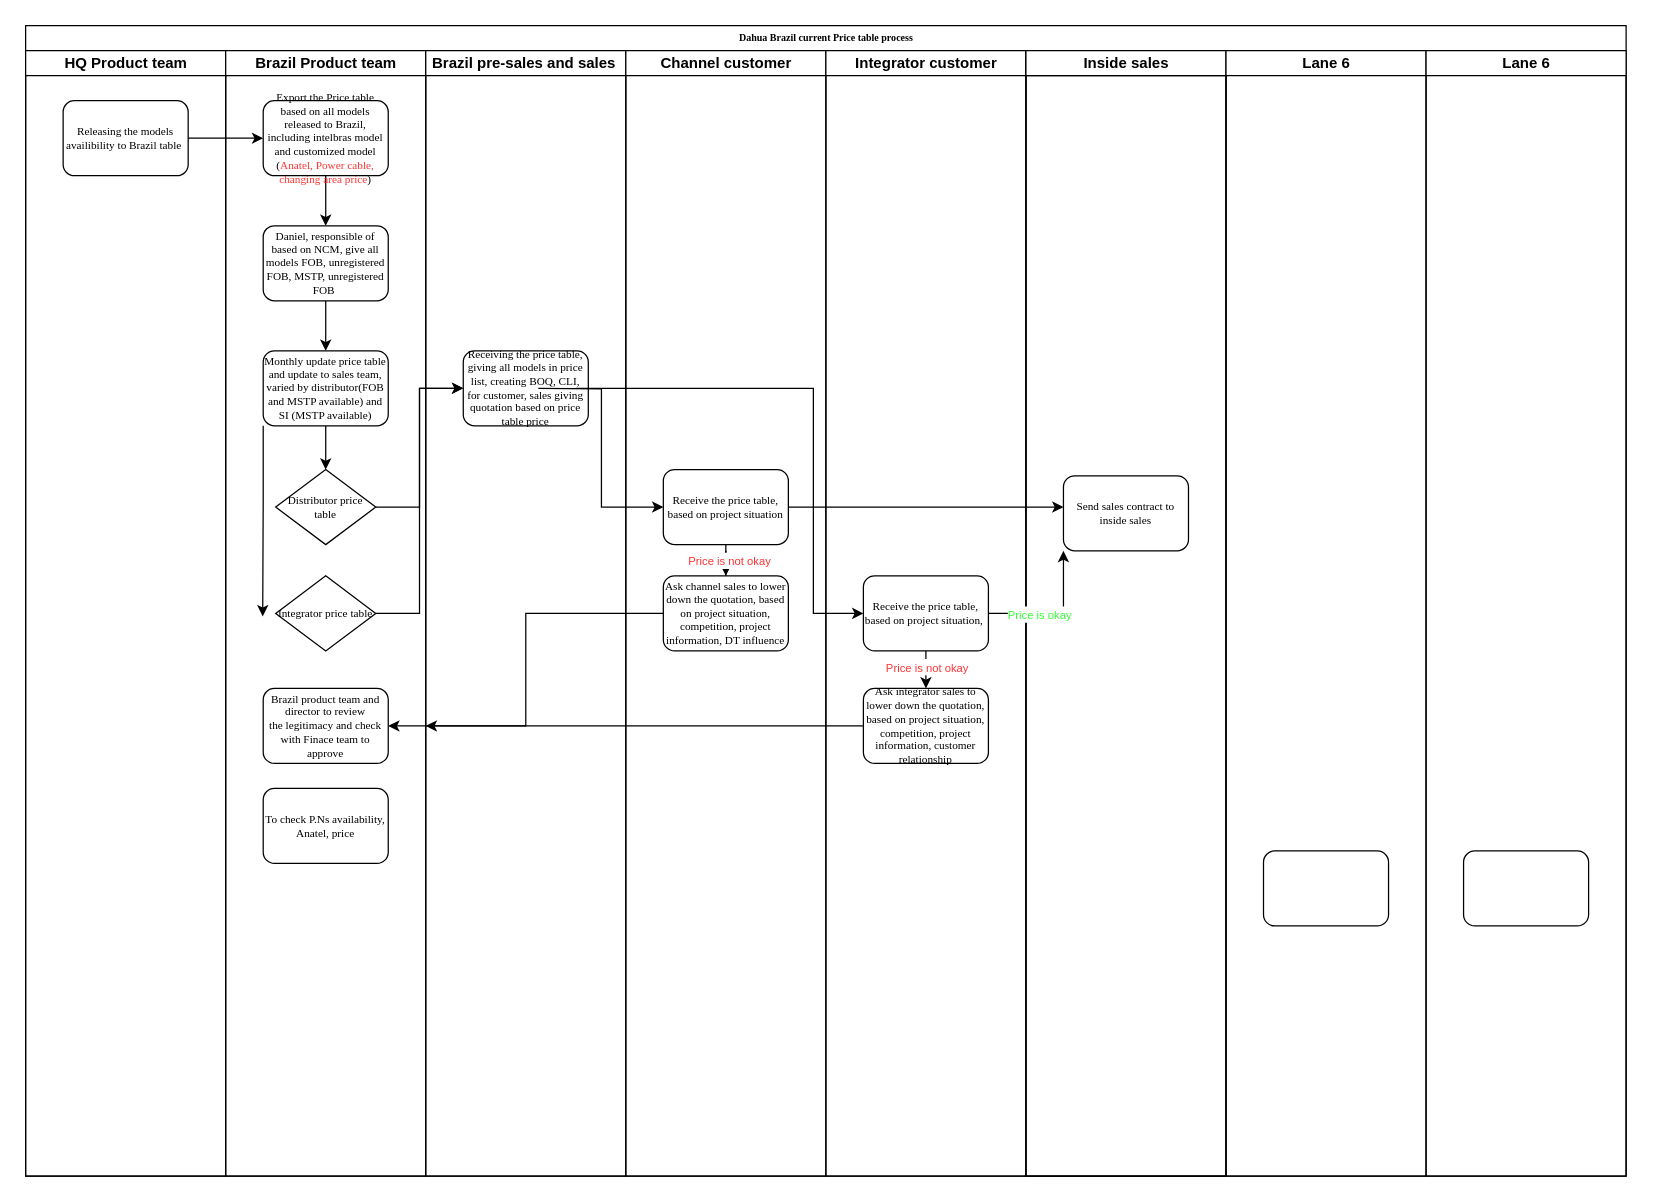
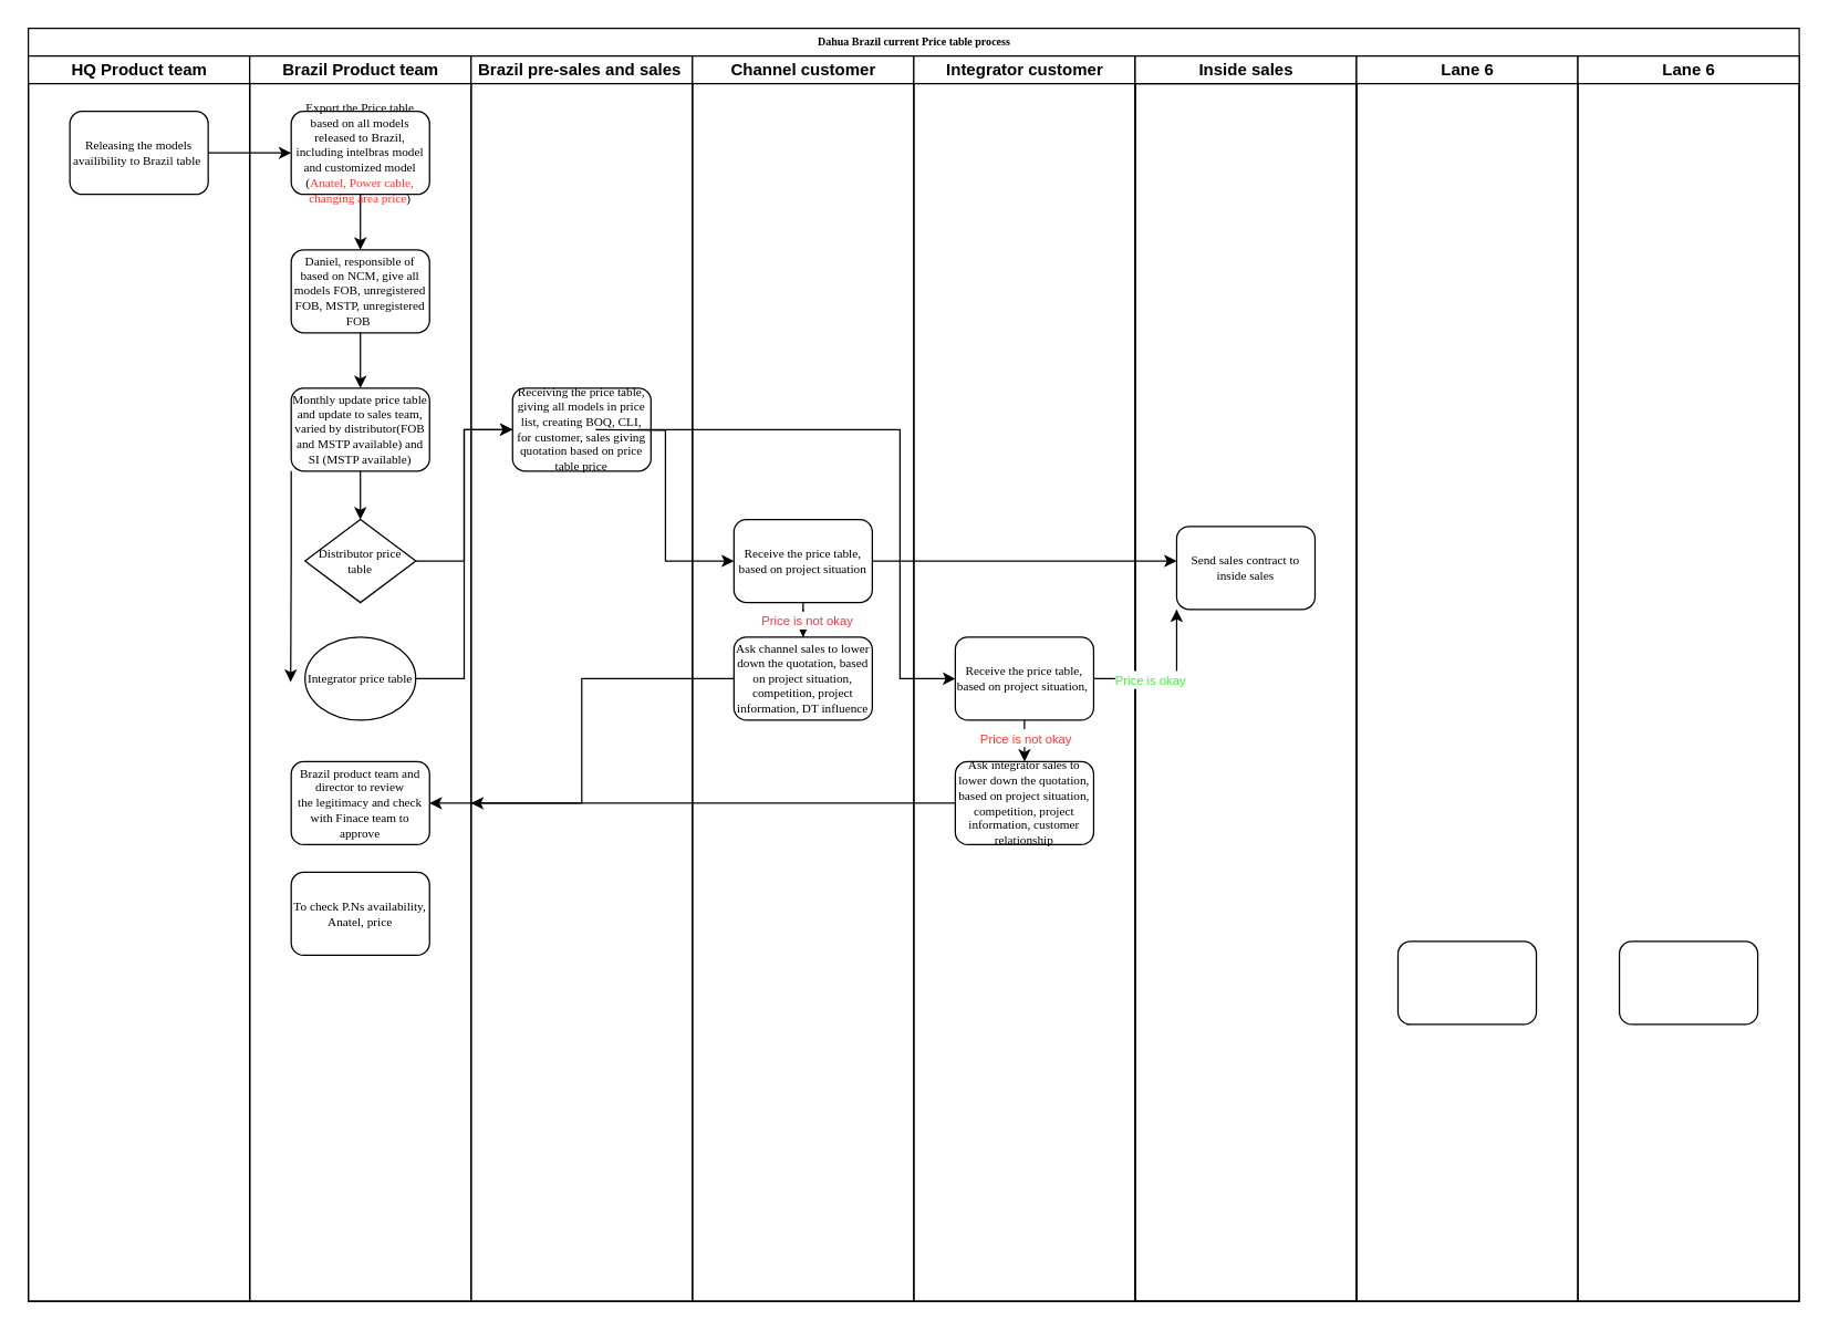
- <mxCell id="13" value="&lt;font style=&quot;font-size: 9px;&quot;&gt;Integrator price table&lt;/font&gt;" style="rhombus;whiteSpace=wrap;html=1;rounded=0;shadow=0;labelBackgroundColor=none;strokeWidth=1;fontFamily=Verdana;fontSize=8;align=center;" parent="5" vertex="1"><mxGeometry x="40" y="420" width="80" height="60" as="geometry" /></mxCell>
+ <mxCell id="13" value="&lt;font style=&quot;font-size: 9px;&quot;&gt;Integrator price table&lt;/font&gt;" style="ellipse;whiteSpace=wrap;html=1;shadow=0;labelBackgroundColor=none;strokeWidth=1;fontFamily=Verdana;fontSize=8;align=center;" parent="5" vertex="1"><mxGeometry x="40" y="420" width="80" height="60" as="geometry" /></mxCell>
